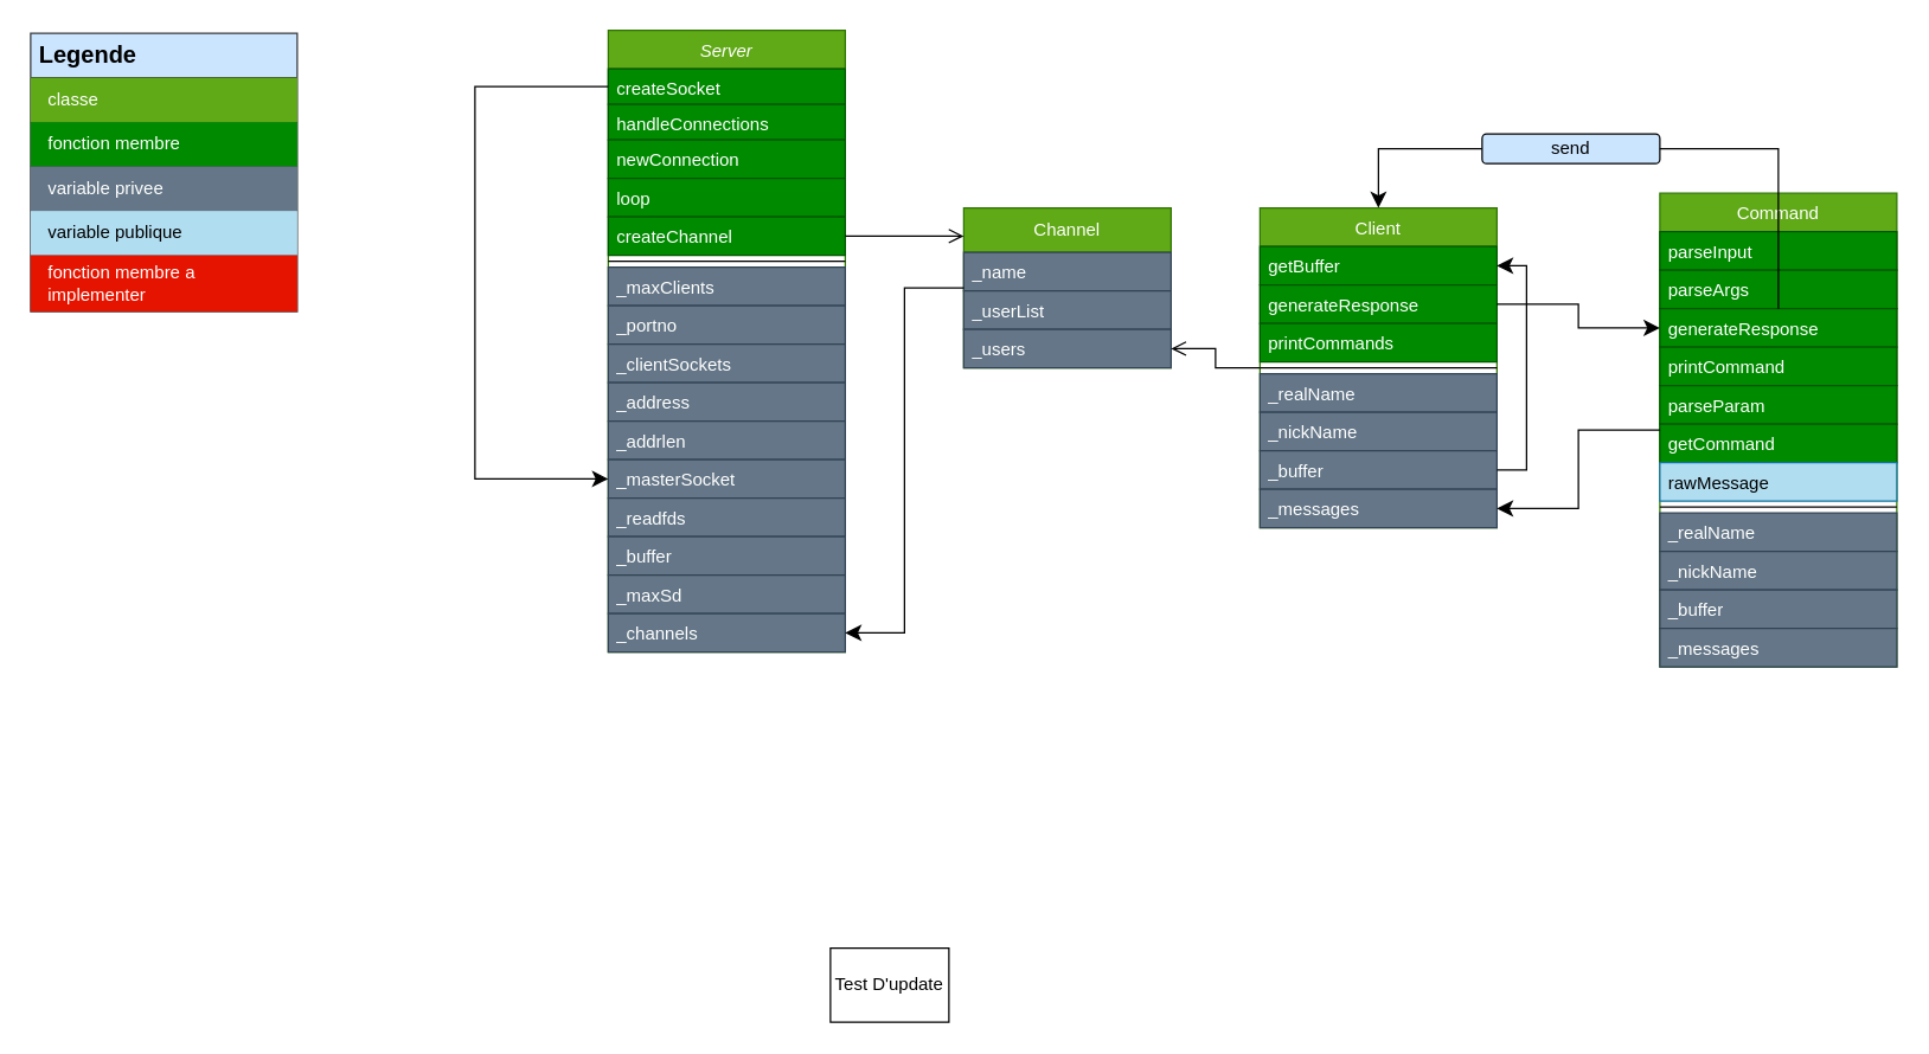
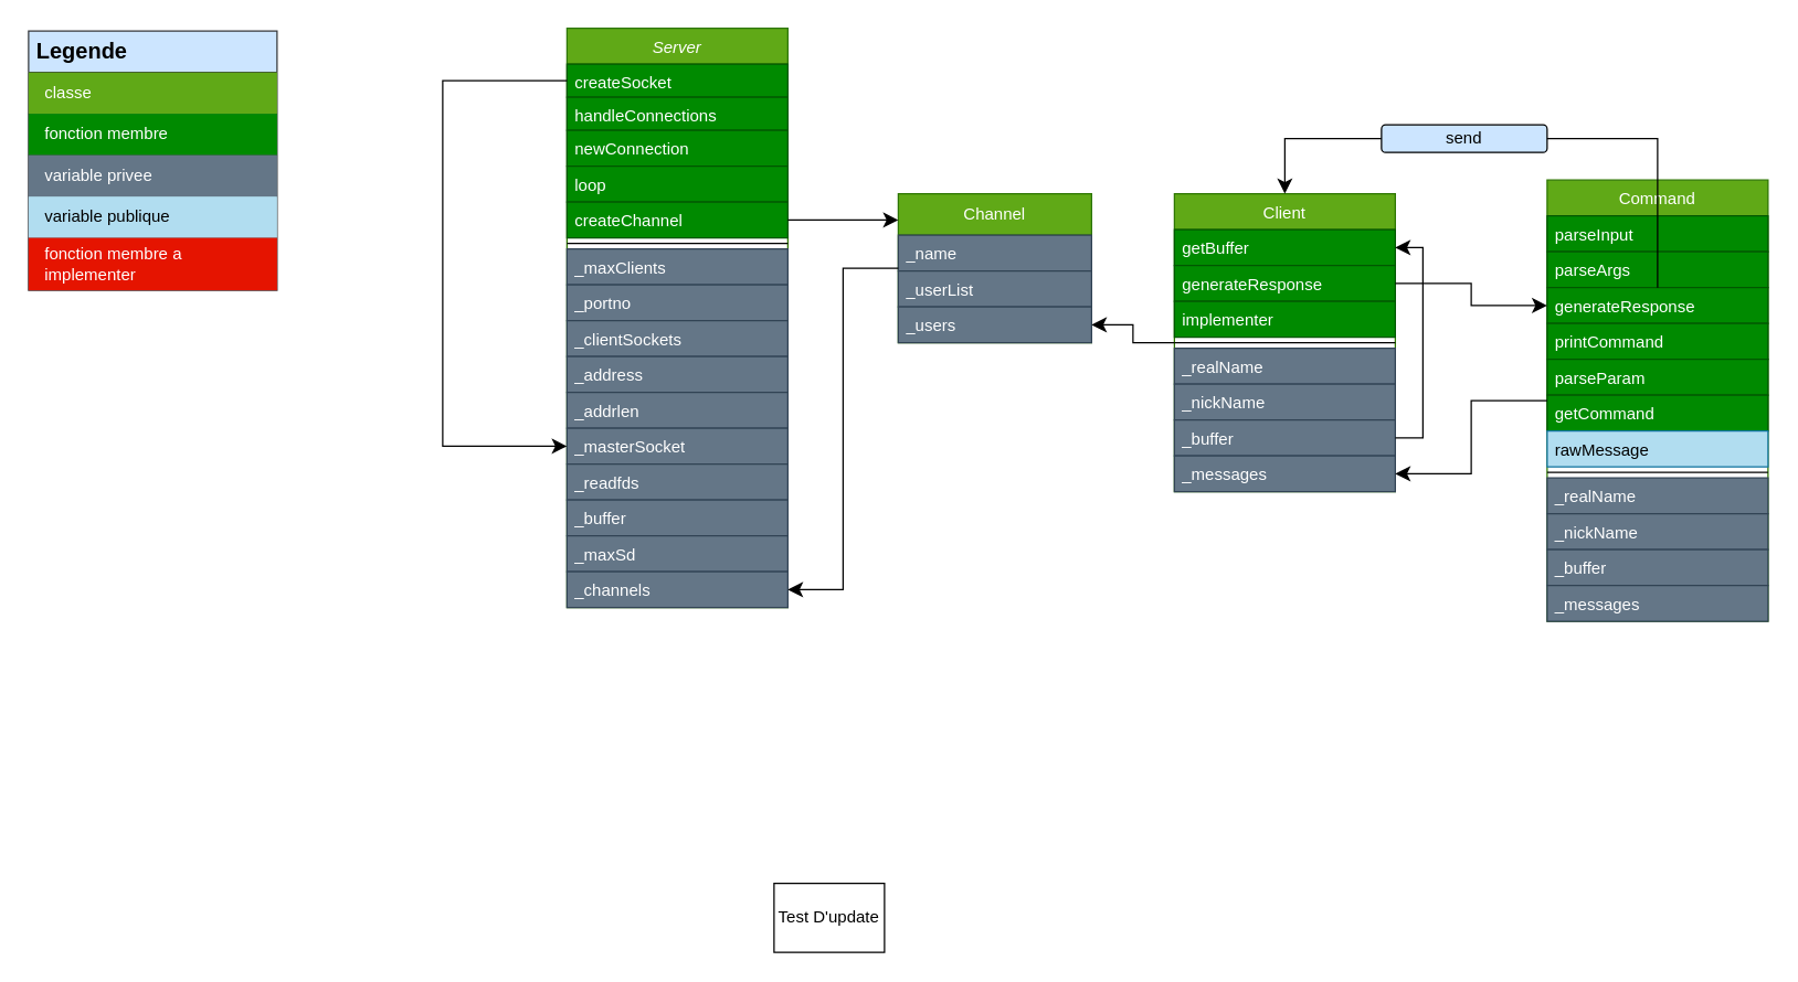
- <mxCell id="35" value="" style="edgeStyle=elbowEdgeStyle;elbow=vertical;endArrow=open;html=1;curved=0;rounded=0;endSize=8;startSize=8;" parent="1" source="7" target="30" edge="1"><mxGeometry width="50" height="50" relative="1" as="geometry"><mxPoint x="580" y="490" as="sourcePoint" /><mxPoint x="630" y="440" as="targetPoint" /></mxGeometry></mxCell>
+ <mxCell id="35" value="" style="edgeStyle=elbowEdgeStyle;elbow=vertical;endArrow=classic;html=1;curved=0;rounded=0;endSize=8;startSize=8;" parent="1" source="7" target="30" edge="1"><mxGeometry width="50" height="50" relative="1" as="geometry"><mxPoint x="580" y="490" as="sourcePoint" /><mxPoint x="630" y="440" as="targetPoint" /></mxGeometry></mxCell>
- <mxCell id="23" value="printCommands" style="text;align=left;verticalAlign=top;spacingLeft=4;spacingRight=4;overflow=hidden;rotatable=0;points=[[0,0.5],[1,0.5]];portConstraint=eastwest;rounded=0;shadow=0;html=0;fillColor=#008a00;fontColor=#ffffff;strokeColor=#005700;" parent="20" vertex="1"><mxGeometry y="78" width="160" height="26" as="geometry" /></mxCell>
+ <mxCell id="23" value="implementer" style="text;align=left;verticalAlign=top;spacingLeft=4;spacingRight=4;overflow=hidden;rotatable=0;points=[[0,0.5],[1,0.5]];portConstraint=eastwest;rounded=0;shadow=0;html=0;fillColor=#008a00;fontColor=#ffffff;strokeColor=#005700;" parent="20" vertex="1"><mxGeometry y="78" width="160" height="26" as="geometry" /></mxCell>
- <mxCell id="49" value="" style="edgeStyle=elbowEdgeStyle;elbow=horizontal;endArrow=open;html=1;curved=0;rounded=0;endSize=8;startSize=8;" parent="1" source="20" target="33" edge="1"><mxGeometry width="50" height="50" relative="1" as="geometry"><mxPoint x="520" y="520" as="sourcePoint" /><mxPoint x="570" y="470" as="targetPoint" /></mxGeometry></mxCell>
+ <mxCell id="49" value="" style="edgeStyle=elbowEdgeStyle;elbow=horizontal;endArrow=classic;html=1;curved=0;rounded=0;endSize=8;startSize=8;" parent="1" source="20" target="33" edge="1"><mxGeometry width="50" height="50" relative="1" as="geometry"><mxPoint x="520" y="520" as="sourcePoint" /><mxPoint x="570" y="470" as="targetPoint" /></mxGeometry></mxCell>
